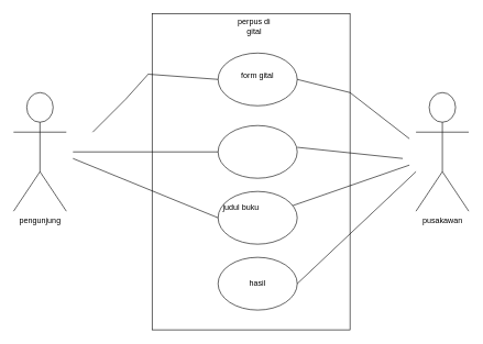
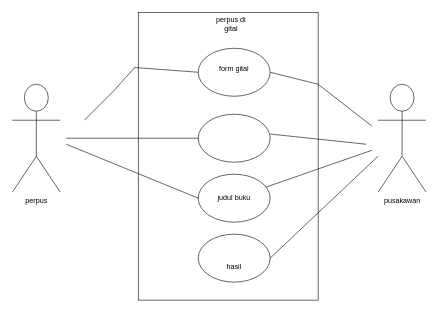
- <mxCell id="9" value="judul buku" style="text;strokeColor=none;align=center;fillColor=none;html=1;verticalAlign=middle;whiteSpace=wrap;rounded=0;" vertex="1" parent="1"><mxGeometry x="335" y="300" width="60" height="30" as="geometry" /></mxCell>
+ <mxCell id="9" value="judul buku" style="text;strokeColor=none;align=center;fillColor=none;html=1;verticalAlign=middle;whiteSpace=wrap;rounded=0;" vertex="1" parent="1"><mxGeometry x="360" y="315" width="60" height="30" as="geometry" /></mxCell>
- <mxCell id="11" value="pengunjung" style="shape=umlActor;verticalLabelPosition=bottom;verticalAlign=top;html=1;outlineConnect=0;" vertex="1" parent="1"><mxGeometry x="20" y="140" width="80" height="180" as="geometry" /></mxCell>
+ <mxCell id="11" value="perpus" style="shape=umlActor;verticalLabelPosition=bottom;verticalAlign=top;html=1;outlineConnect=0;" vertex="1" parent="1"><mxGeometry x="20" y="140" width="80" height="180" as="geometry" /></mxCell>
- <mxCell id="10" value="hasil" style="text;strokeColor=none;align=center;fillColor=none;html=1;verticalAlign=middle;whiteSpace=wrap;rounded=0;" vertex="1" parent="1"><mxGeometry x="360" y="415" width="60" height="30" as="geometry" /></mxCell>
+ <mxCell id="10" value="hasil" style="text;strokeColor=none;align=center;fillColor=none;html=1;verticalAlign=middle;whiteSpace=wrap;rounded=0;" vertex="1" parent="1"><mxGeometry x="360" y="430" width="60" height="30" as="geometry" /></mxCell>
